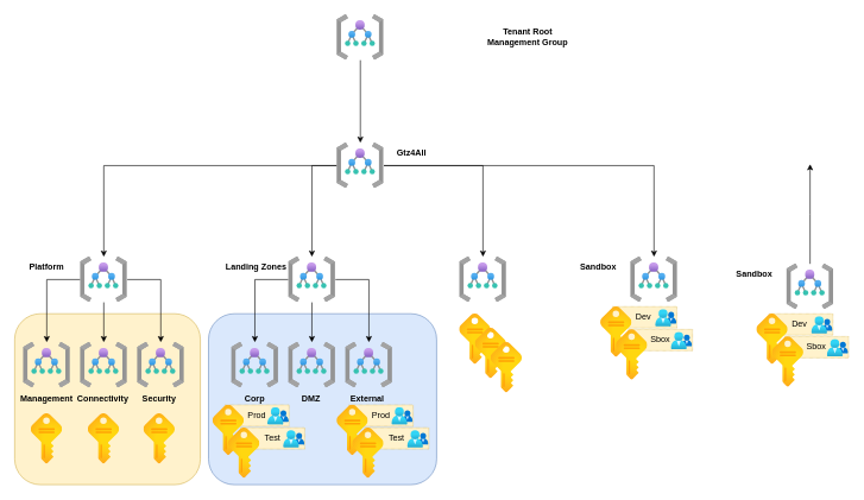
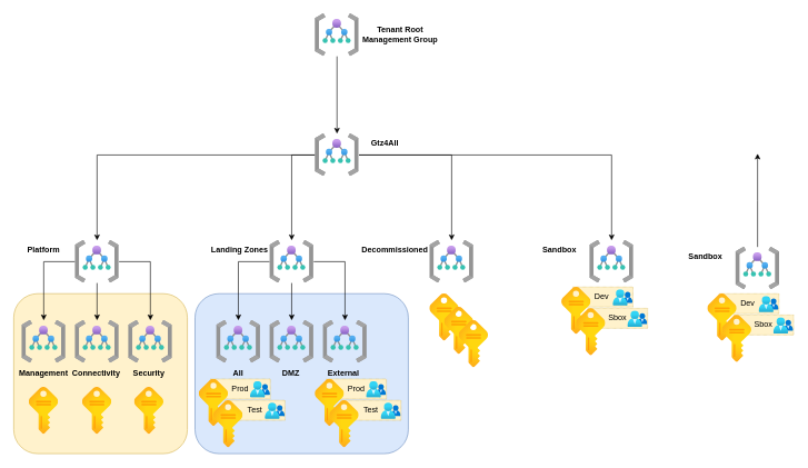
- <mxCell id="44" value="Tenant Root Management Group" style="text;html=1;strokeColor=none;fillColor=none;align=center;verticalAlign=middle;whiteSpace=wrap;rounded=0;fontStyle=1" parent="1" vertex="1"><mxGeometry x="678" y="37" width="124" height="30" as="geometry" /></mxCell>
+ <mxCell id="44" value="Tenant Root Management Group" style="text;html=1;strokeColor=none;fillColor=none;align=center;verticalAlign=middle;whiteSpace=wrap;rounded=0;fontStyle=1" parent="1" vertex="1"><mxGeometry x="538" y="37" width="124" height="30" as="geometry" /></mxCell>
+ <mxCell id="41" value="Decommissioned" style="text;html=1;strokeColor=none;fillColor=none;align=center;verticalAlign=middle;whiteSpace=wrap;rounded=0;fontStyle=1" parent="1" vertex="1"><mxGeometry x="547" y="360" width="90" height="30" as="geometry" /></mxCell>
- <mxCell id="33" value="Corp" style="text;html=1;strokeColor=none;fillColor=none;align=center;verticalAlign=middle;whiteSpace=wrap;rounded=0;fontStyle=1" parent="1" vertex="1"><mxGeometry x="312" y="544" width="90" height="30" as="geometry" /></mxCell>
+ <mxCell id="33" value="All" style="text;html=1;strokeColor=none;fillColor=none;align=center;verticalAlign=middle;whiteSpace=wrap;rounded=0;fontStyle=1" parent="1" vertex="1"><mxGeometry x="312" y="544" width="90" height="30" as="geometry" /></mxCell>
